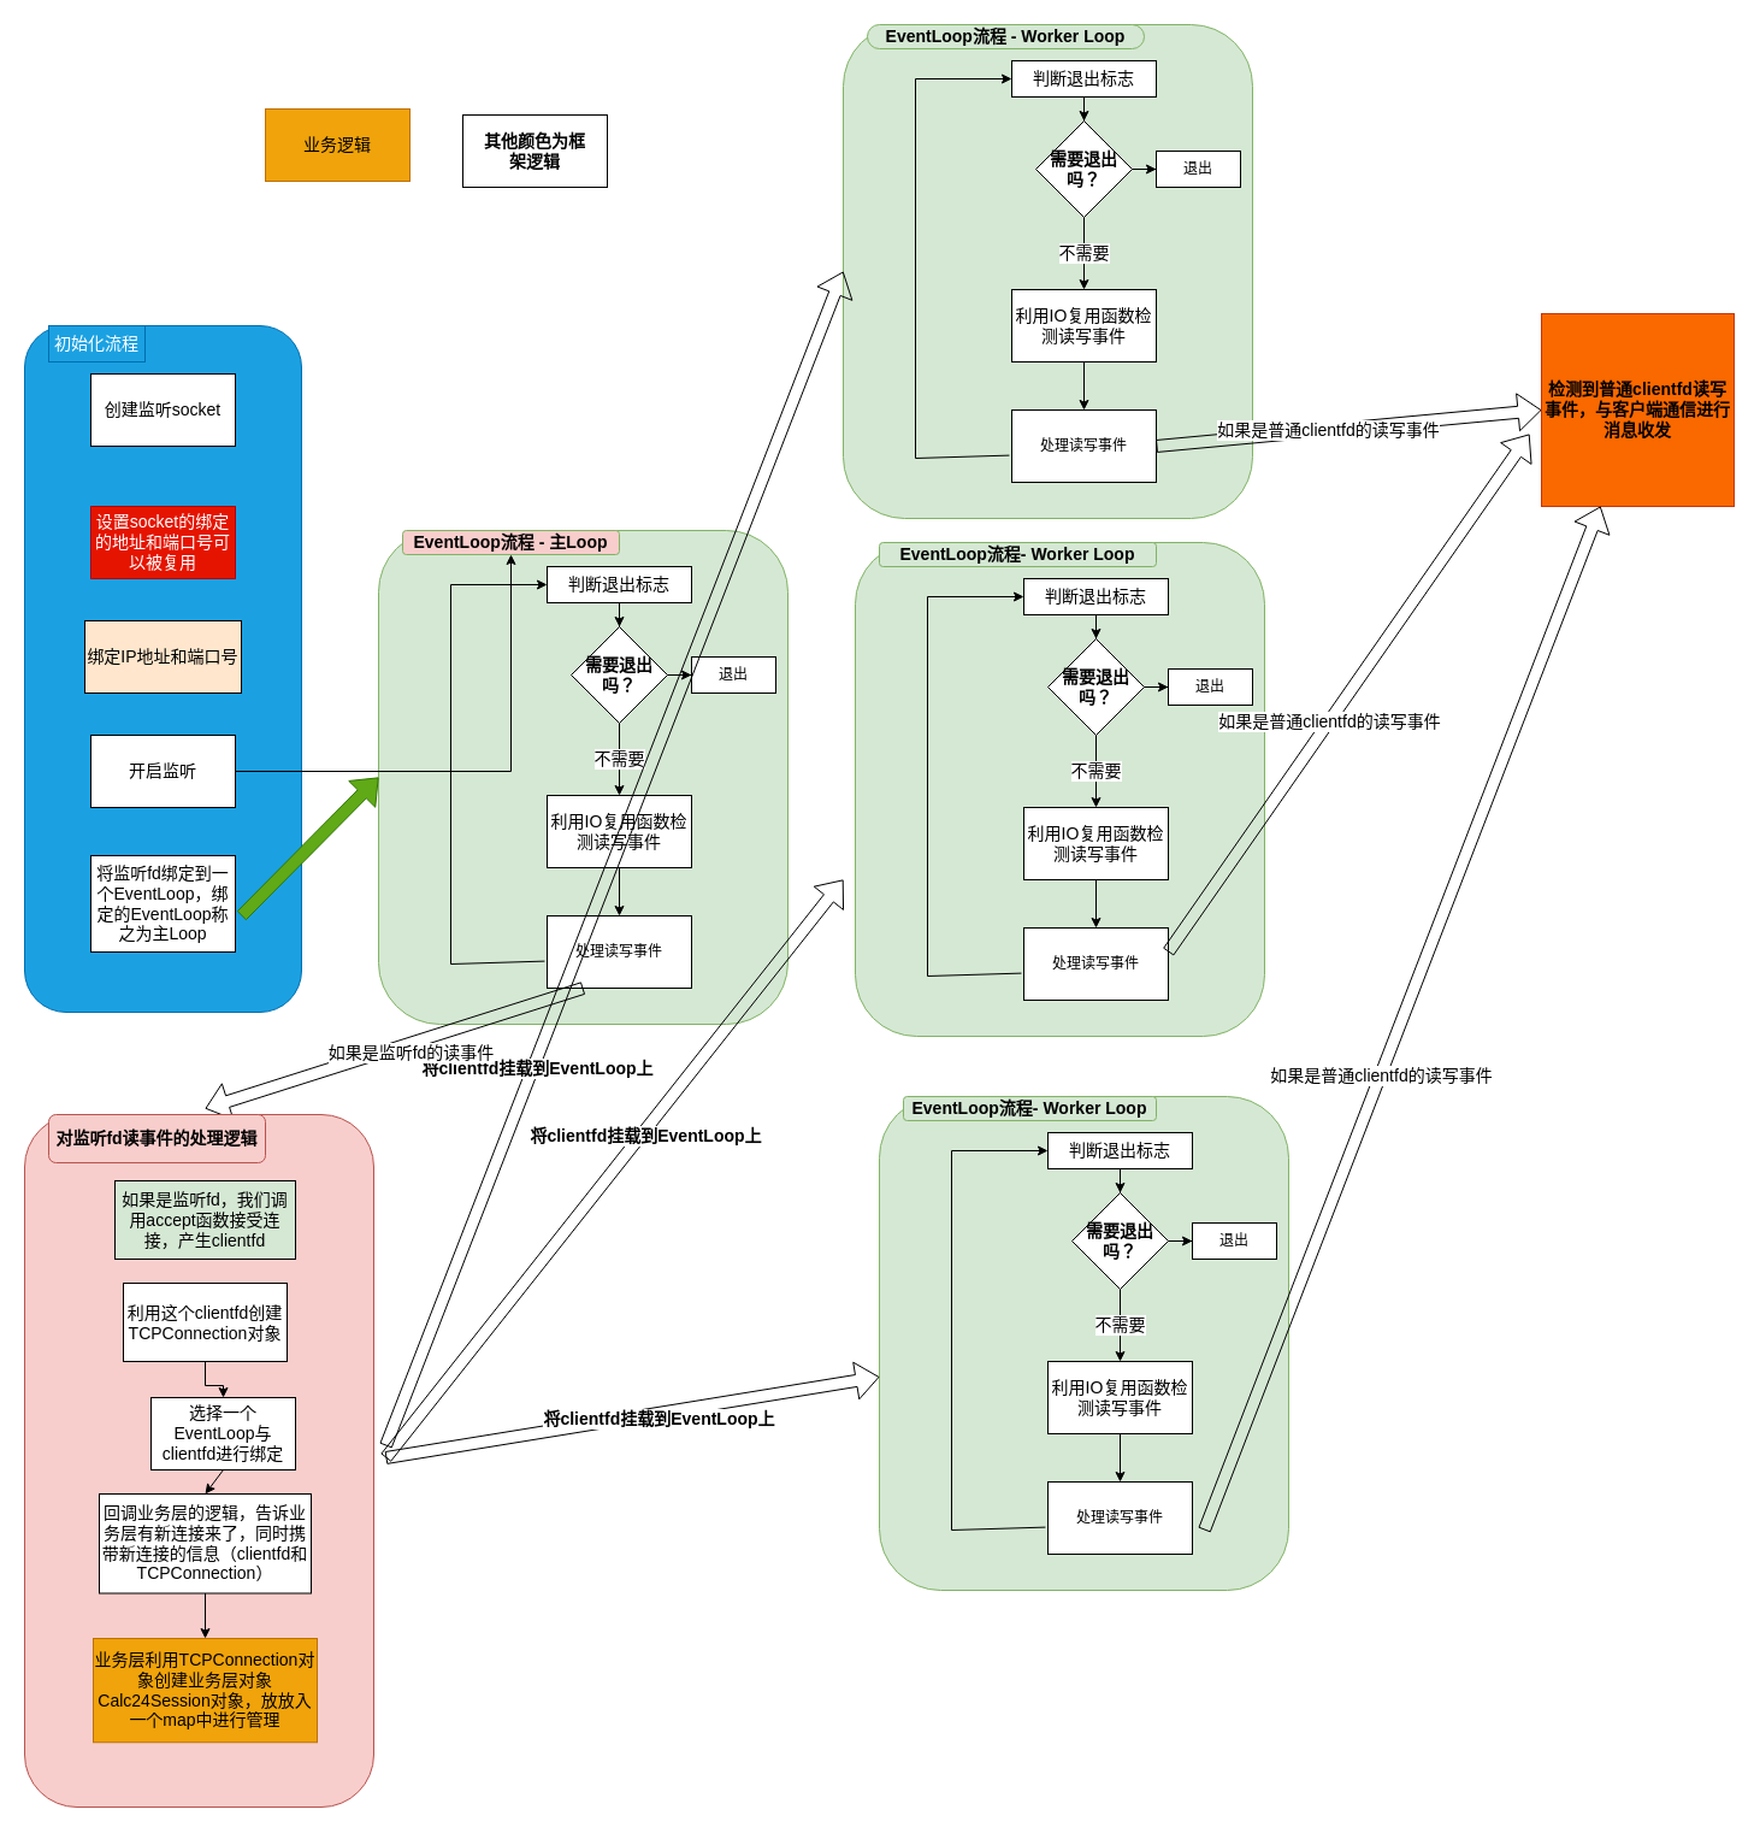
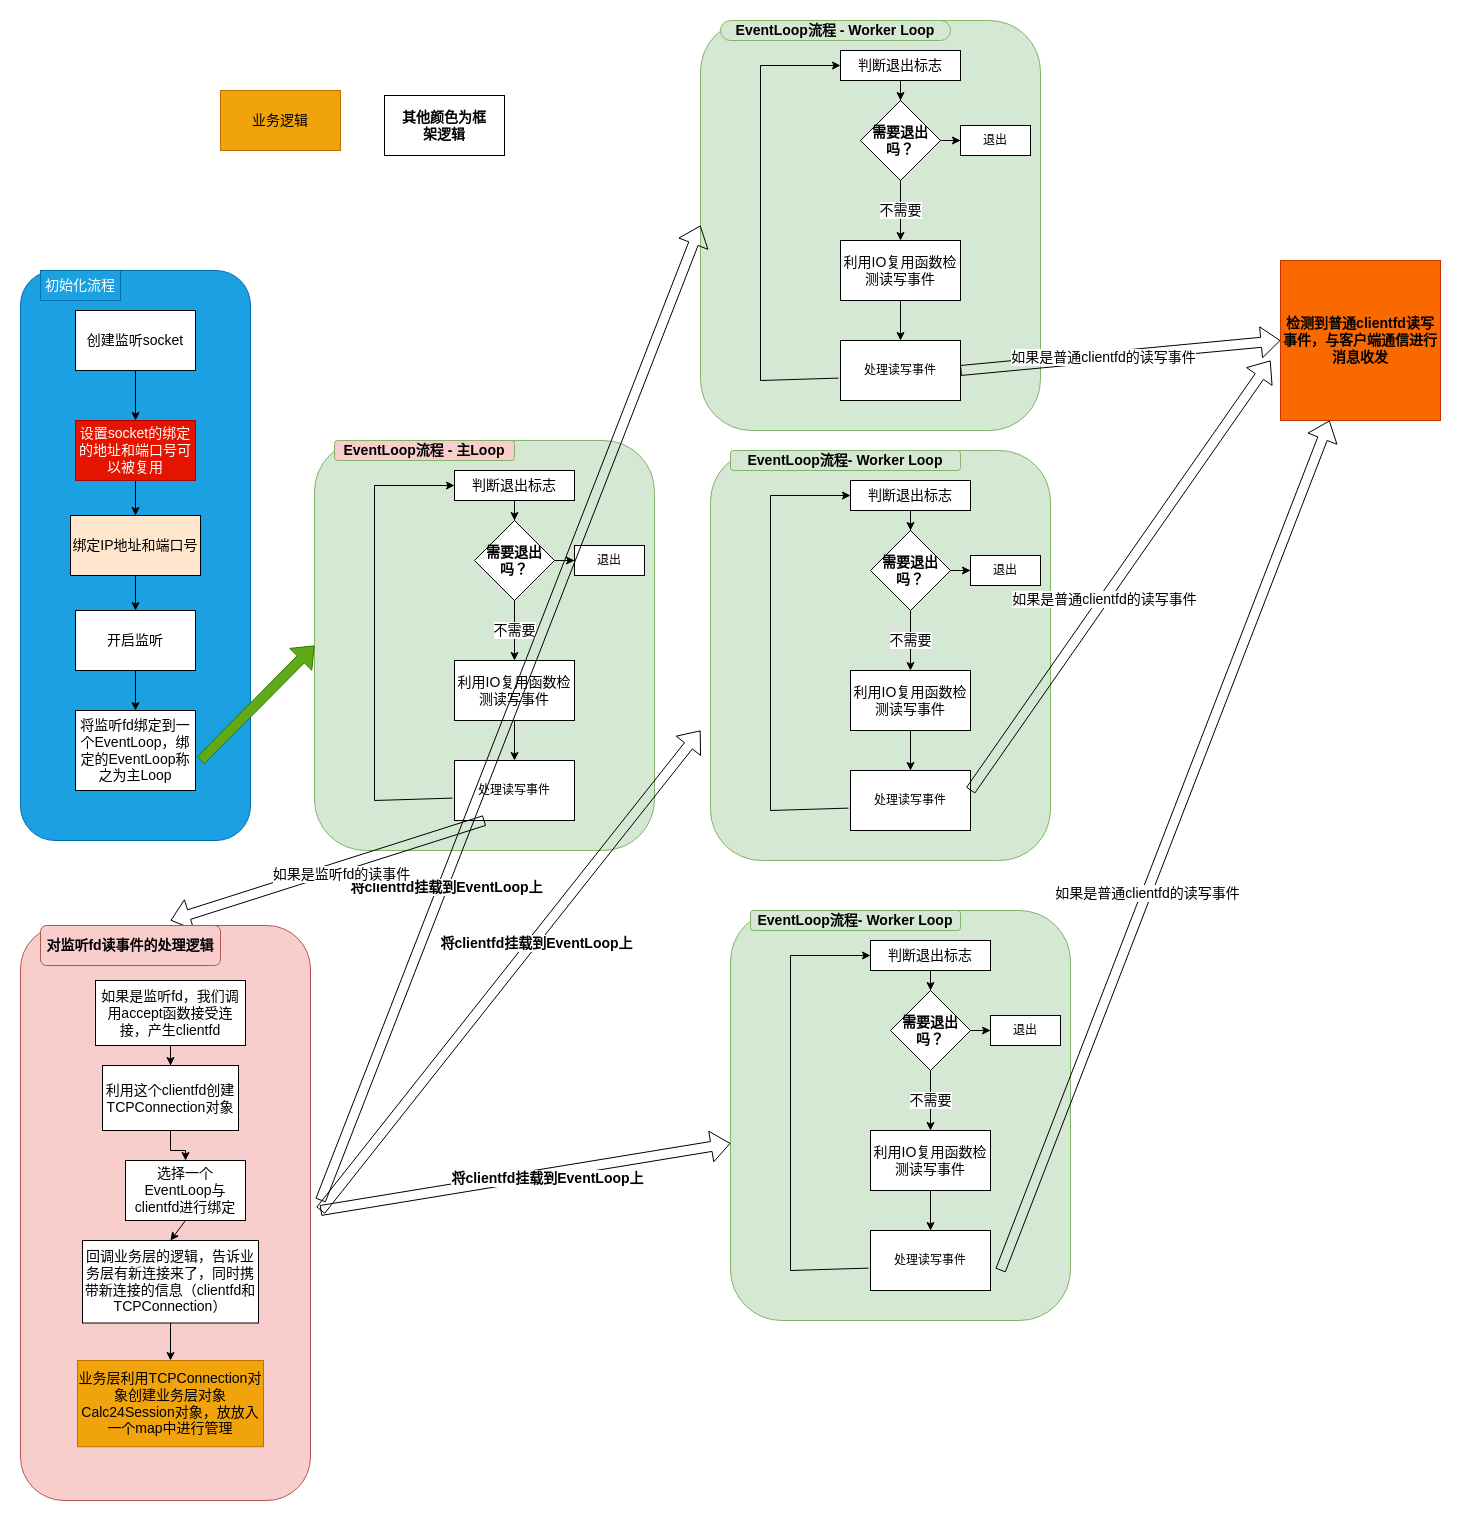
+ <mxCell id="53" value="" style="edgeStyle=orthogonalEdgeStyle;rounded=0;orthogonalLoop=1;jettySize=auto;html=1;fontSize=14;" edge="1" parent="1" source="54" target="56"><mxGeometry relative="1" as="geometry" /></mxCell>
+ <mxCell id="55" value="" style="edgeStyle=orthogonalEdgeStyle;rounded=0;orthogonalLoop=1;jettySize=auto;html=1;fontSize=14;" edge="1" parent="1" source="56" target="58"><mxGeometry relative="1" as="geometry" /></mxCell>
+ <mxCell id="57" value="" style="edgeStyle=orthogonalEdgeStyle;rounded=0;orthogonalLoop=1;jettySize=auto;html=1;fontSize=14;" edge="1" parent="1" source="58" target="60"><mxGeometry relative="1" as="geometry" /></mxCell>
- <mxCell id="59" value="" style="edgeStyle=orthogonalEdgeStyle;rounded=0;orthogonalLoop=1;jettySize=auto;html=1;fontSize=14;" edge="1" parent="1" source="60" target="15"><mxGeometry relative="1" as="geometry" /></mxCell>
+ <mxCell id="59" value="" style="edgeStyle=orthogonalEdgeStyle;rounded=0;orthogonalLoop=1;jettySize=auto;html=1;fontSize=14;" edge="1" parent="1" source="60" target="61"><mxGeometry relative="1" as="geometry" /></mxCell>
- <mxCell id="69" value="如果是监听fd，我们调用accept函数接受连接，产生clientfd" style="rounded=0;whiteSpace=wrap;html=1;fontSize=14;fillColor=#d5e8d4;" vertex="1" parent="1"><mxGeometry x="95" y="980" width="150" height="65" as="geometry" /></mxCell>
+ <mxCell id="69" value="如果是监听fd，我们调用accept函数接受连接，产生clientfd" style="rounded=0;whiteSpace=wrap;html=1;fontSize=14;" vertex="1" parent="1"><mxGeometry x="95" y="980" width="150" height="65" as="geometry" /></mxCell>
+ <mxCell id="68" value="" style="edgeStyle=orthogonalEdgeStyle;rounded=0;orthogonalLoop=1;jettySize=auto;html=1;fontSize=14;" edge="1" parent="1" source="69" target="71"><mxGeometry relative="1" as="geometry" /></mxCell>
